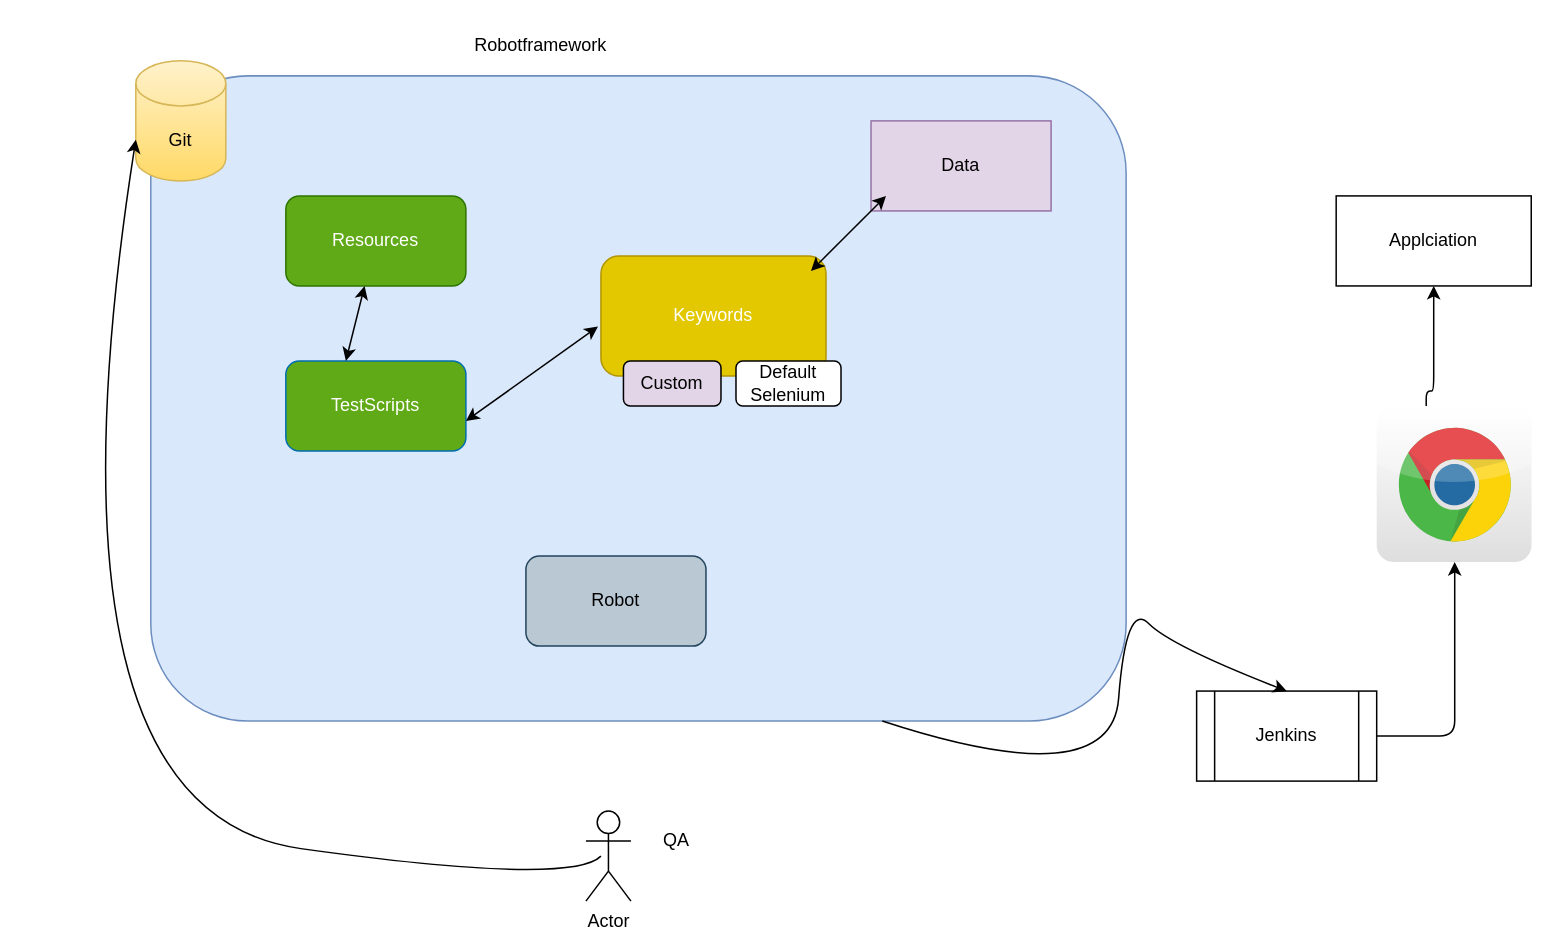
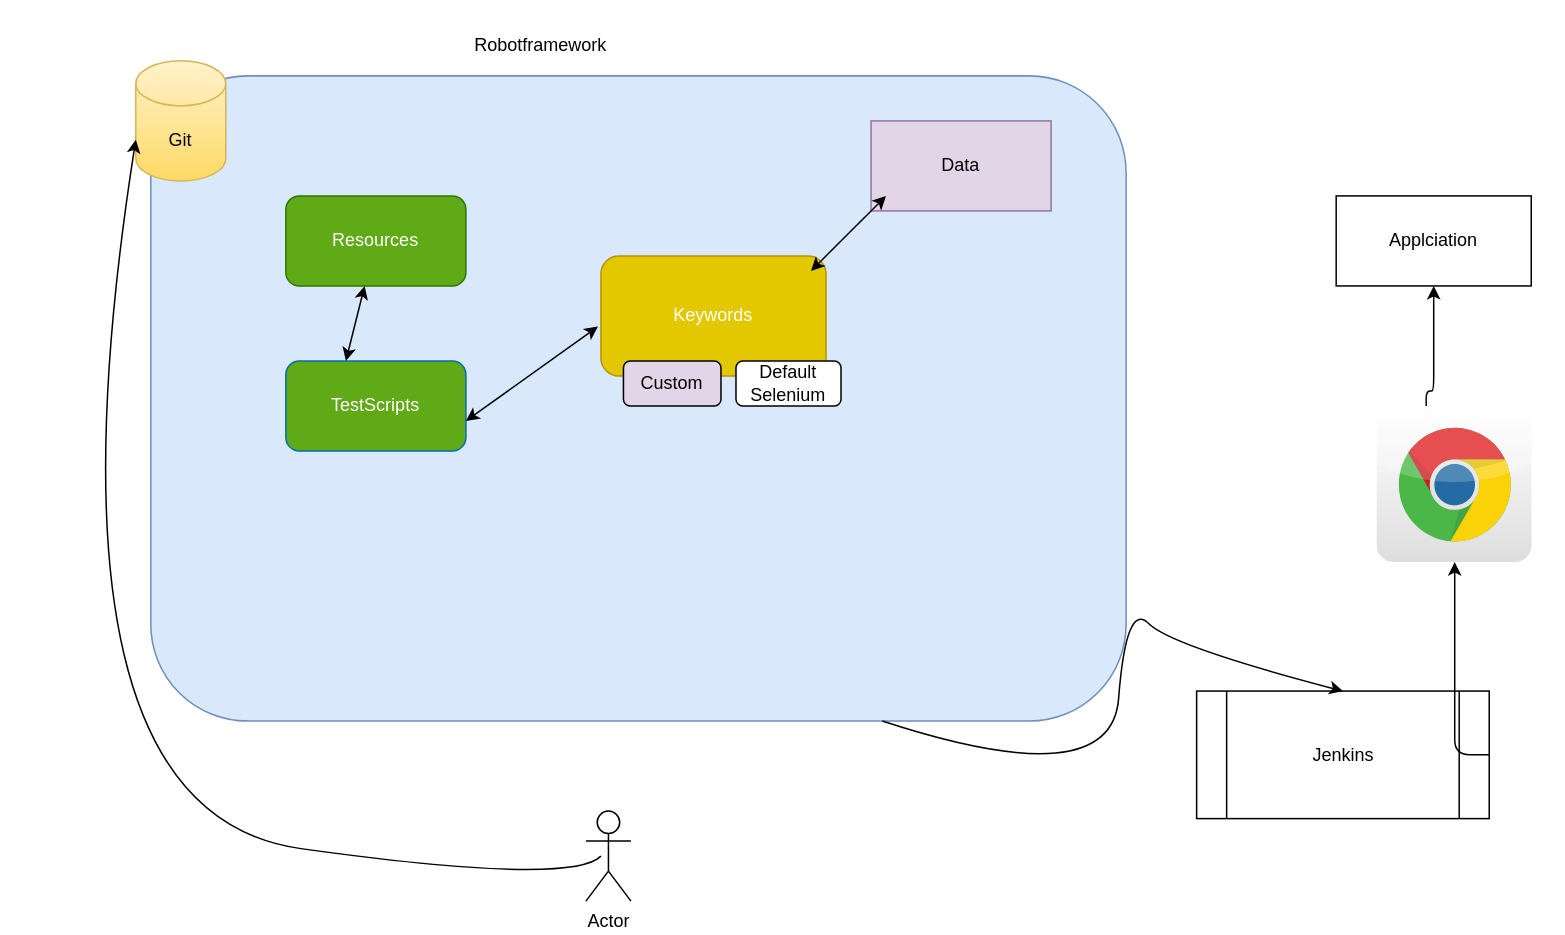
- <mxCell id="5" value="Robot" style="rounded=1;whiteSpace=wrap;html=1;fillColor=#bac8d3;strokeColor=#23445d;" vertex="1" parent="1"><mxGeometry x="350" y="370" width="120" height="60" as="geometry" /></mxCell>
- <mxCell id="17" value="Jenkins" style="shape=process;whiteSpace=wrap;html=1;backgroundOutline=1;shadow=0;glass=0;sketch=0;gradientColor=none;" vertex="1" parent="1"><mxGeometry x="797" y="460" width="120" height="60" as="geometry" /></mxCell>
+ <mxCell id="17" value="Jenkins" style="shape=process;whiteSpace=wrap;html=1;backgroundOutline=1;shadow=0;glass=0;sketch=0;gradientColor=none;" vertex="1" parent="1"><mxGeometry x="797" y="460" width="195" height="85" as="geometry" /></mxCell>
- <mxCell id="14" value="QA" style="text;html=1;align=center;verticalAlign=middle;resizable=0;points=[];autosize=1;strokeColor=none;" vertex="1" parent="1"><mxGeometry x="435" y="550" width="30" height="20" as="geometry" /></mxCell>
